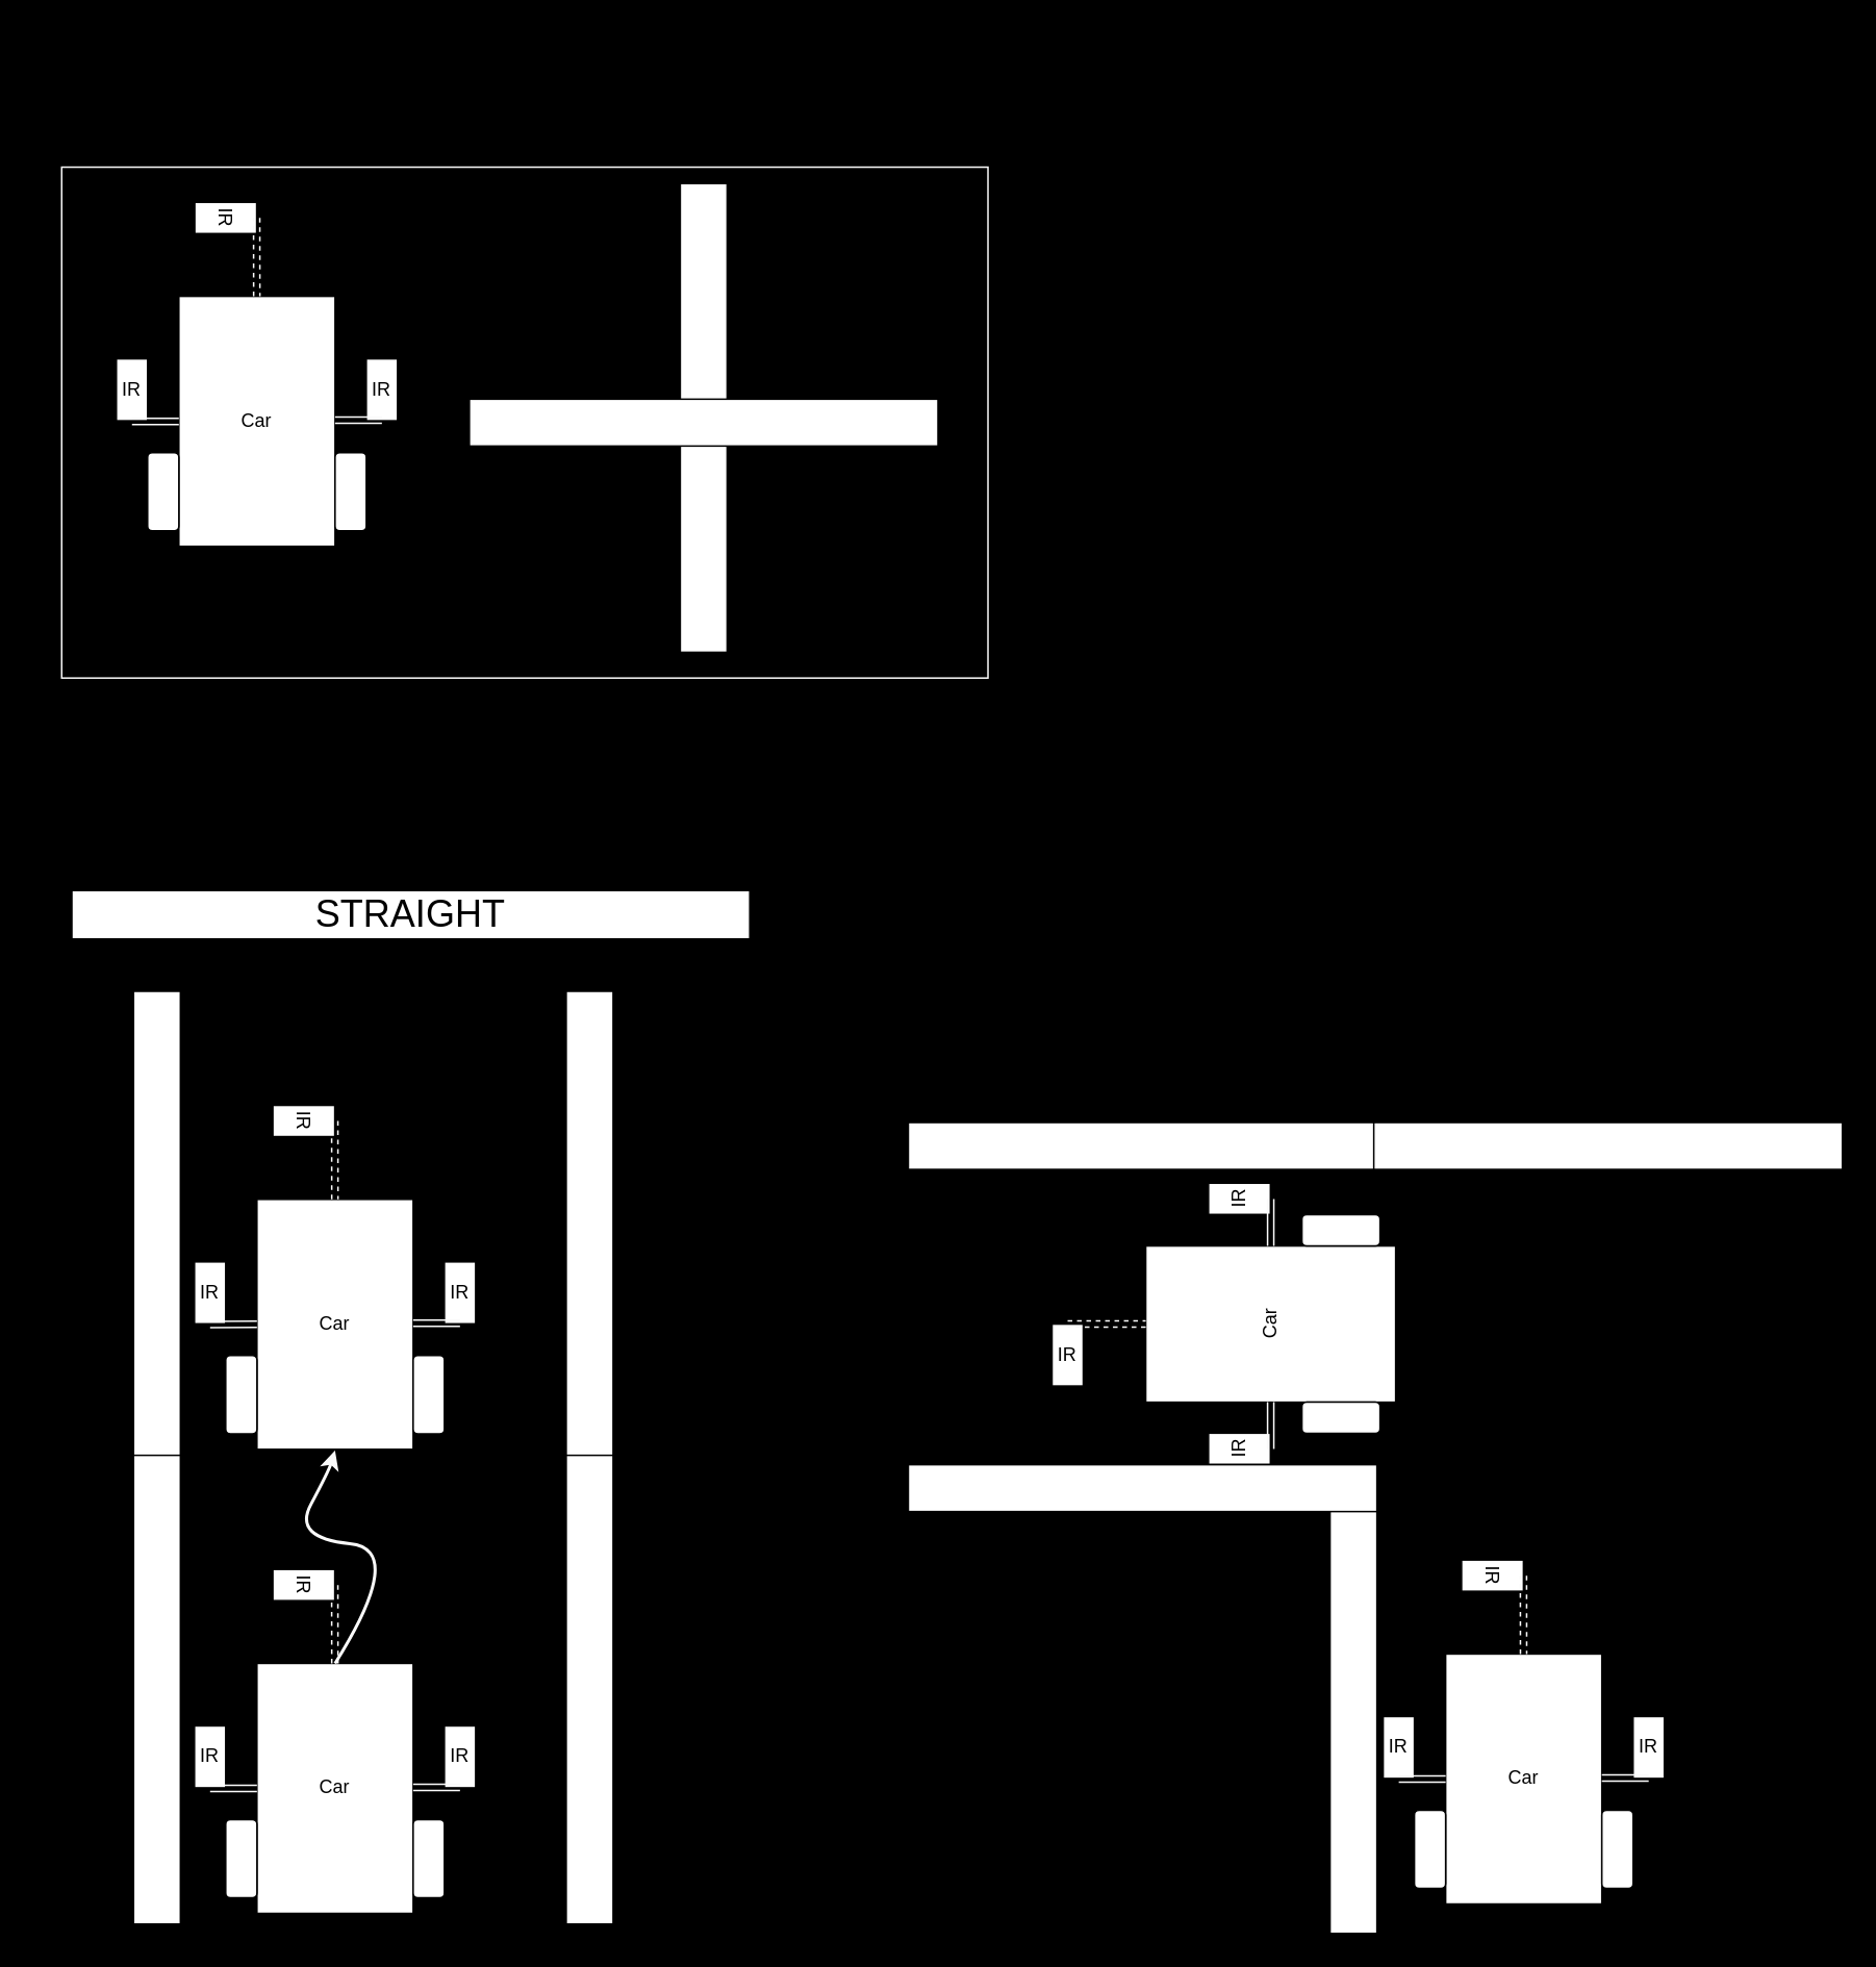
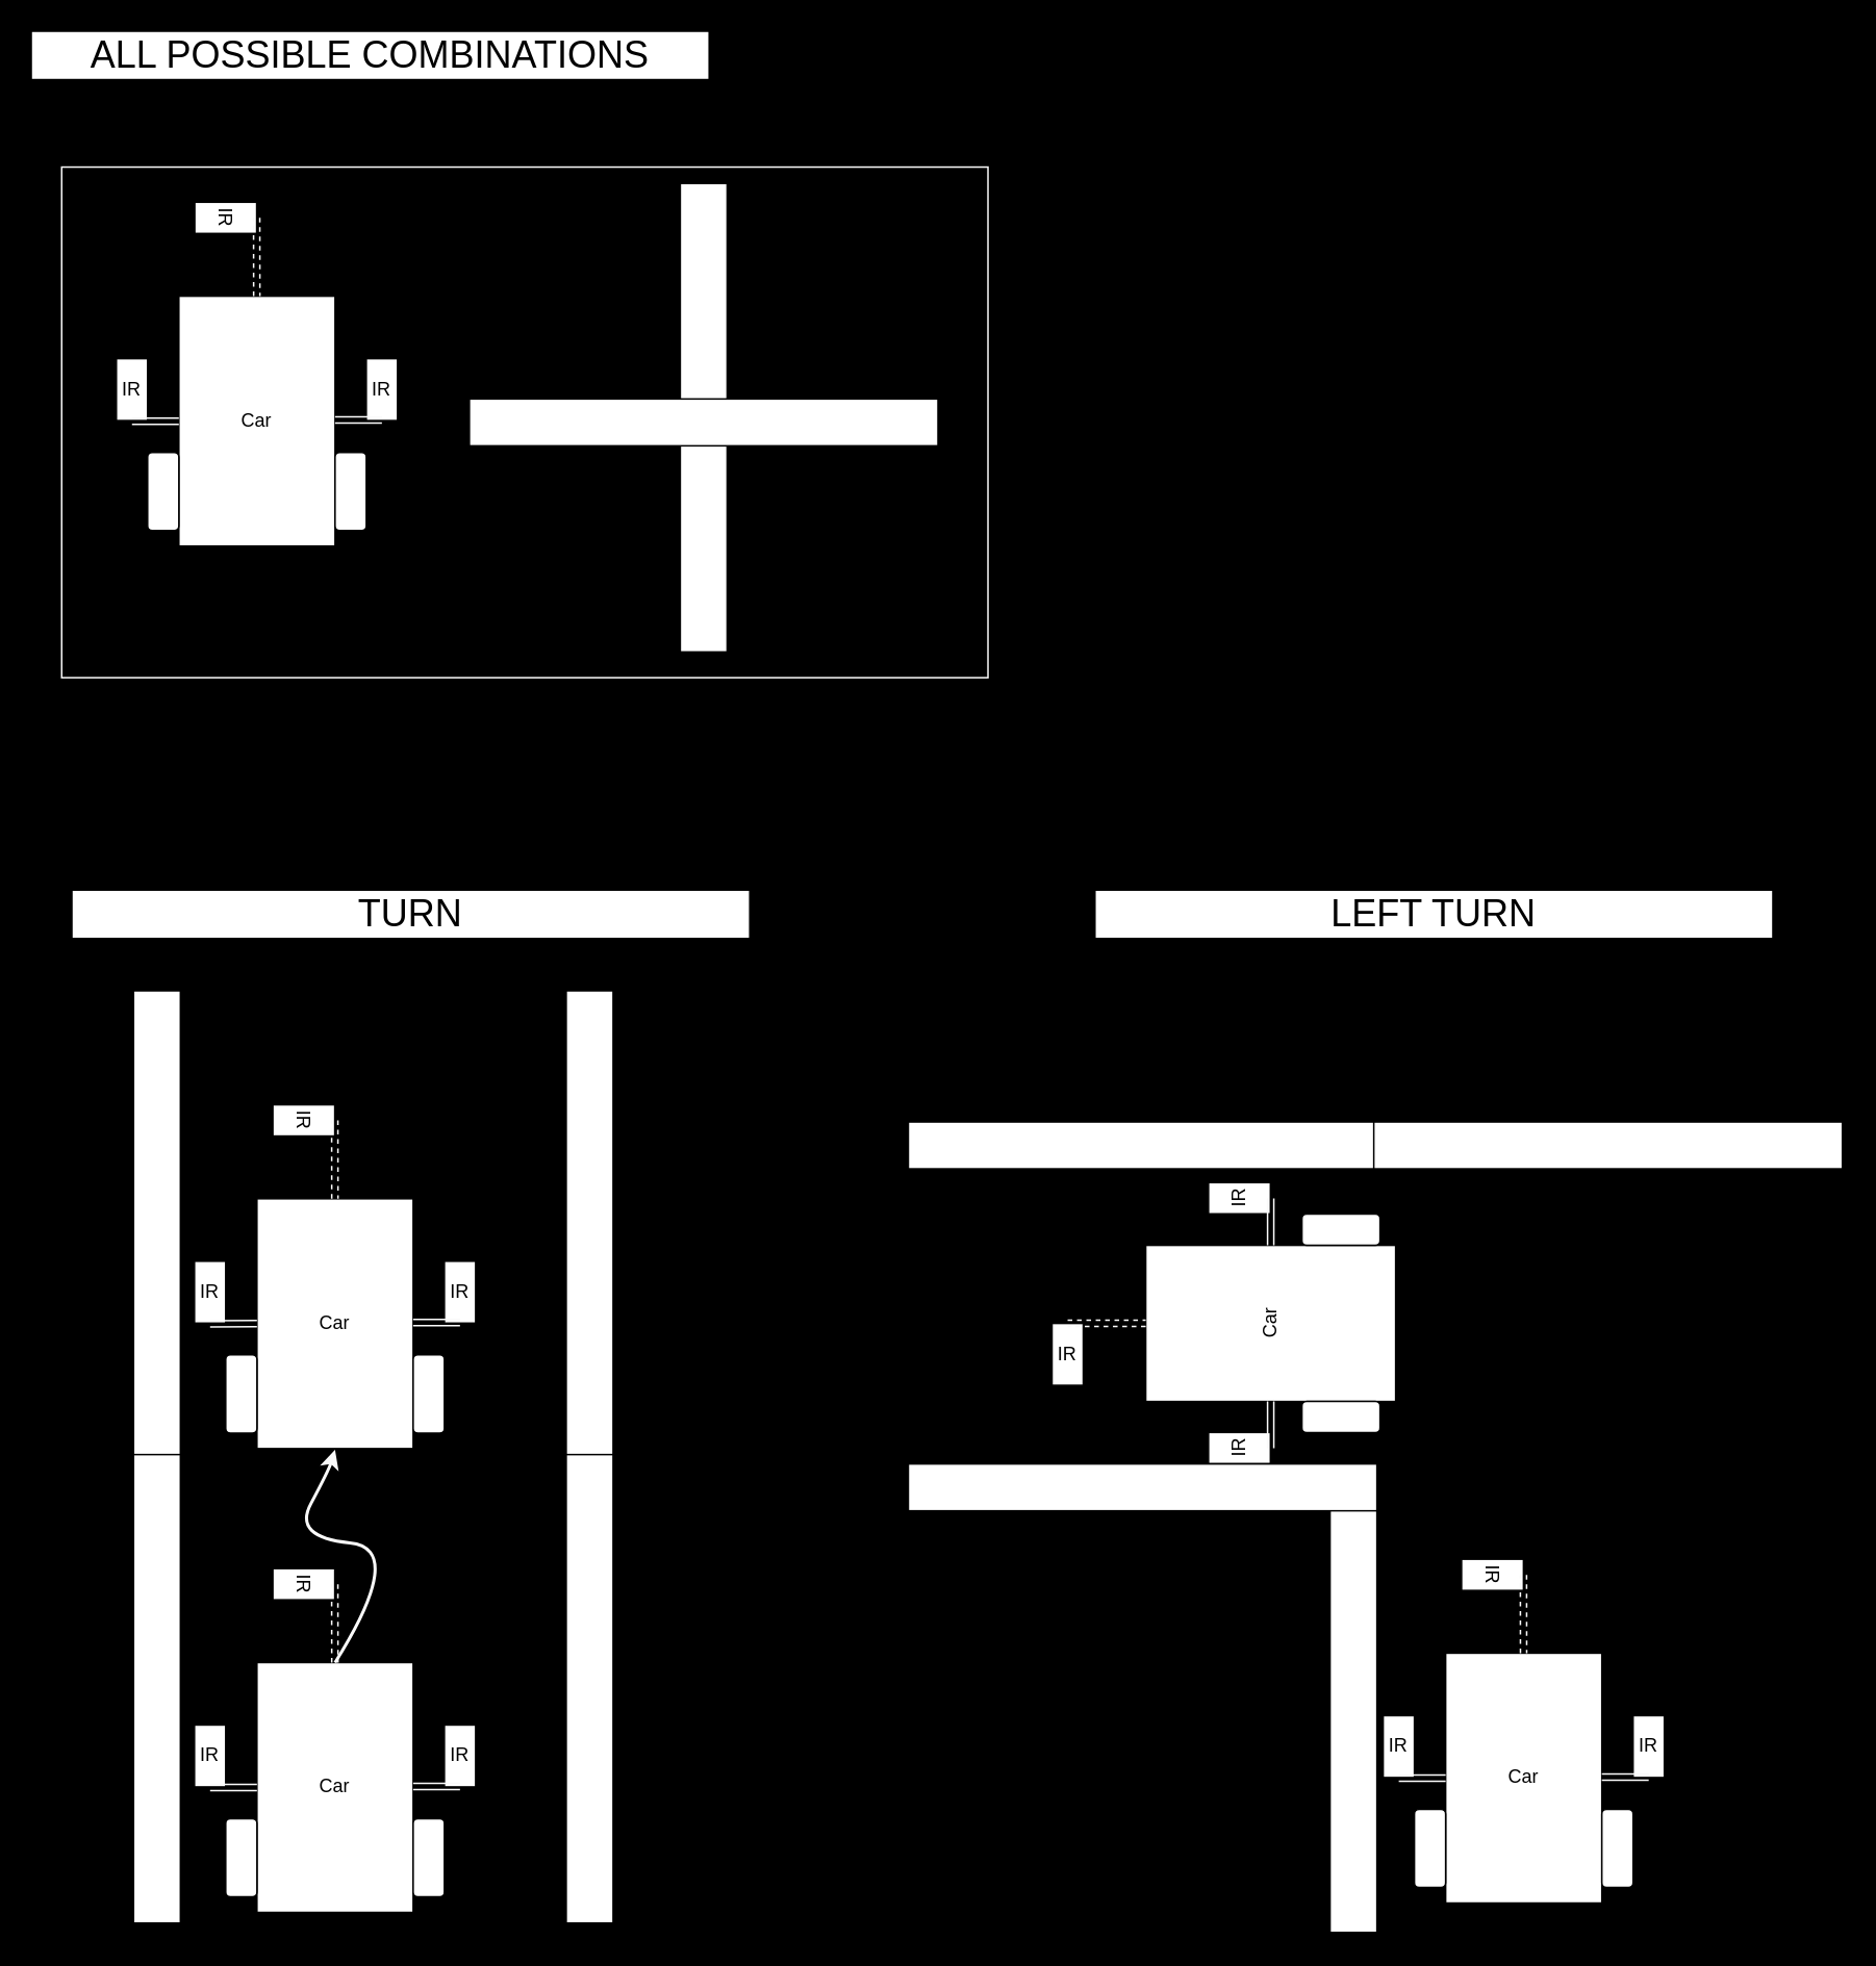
+ <mxCell id="3" value="&lt;font style=&quot;font-size: 24px;&quot;&gt;ALL POSSIBLE COMBINATIONS&lt;/font&gt;" style="text;html=1;strokeColor=none;fillColor=default;align=center;verticalAlign=middle;whiteSpace=wrap;rounded=0;" vertex="1" parent="1"><mxGeometry x="20" y="20" width="433" height="30" as="geometry" /></mxCell>
- <mxCell id="52" value="&lt;font style=&quot;font-size: 24px;&quot;&gt;STRAIGHT&lt;/font&gt;" style="text;html=1;strokeColor=none;fillColor=default;align=center;verticalAlign=middle;whiteSpace=wrap;rounded=0;" vertex="1" parent="1"><mxGeometry x="46" y="570" width="433" height="30" as="geometry" /></mxCell>
+ <mxCell id="52" value="&lt;font style=&quot;font-size: 24px;&quot;&gt;TURN&lt;/font&gt;" style="text;html=1;strokeColor=none;fillColor=default;align=center;verticalAlign=middle;whiteSpace=wrap;rounded=0;" vertex="1" parent="1"><mxGeometry x="46" y="570" width="433" height="30" as="geometry" /></mxCell>
+ <mxCell id="53" value="&lt;span style=&quot;font-size: 24px;&quot;&gt;LEFT TURN&lt;/span&gt;" style="text;html=1;strokeColor=none;fillColor=default;align=center;verticalAlign=middle;whiteSpace=wrap;rounded=0;" vertex="1" parent="1"><mxGeometry x="701" y="570" width="433" height="30" as="geometry" /></mxCell>
